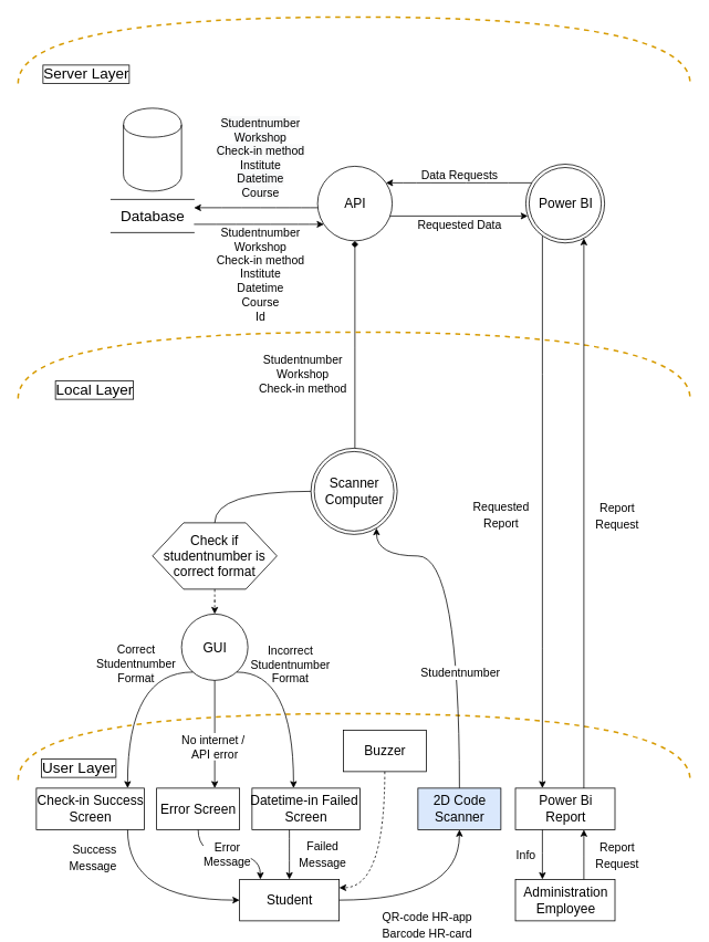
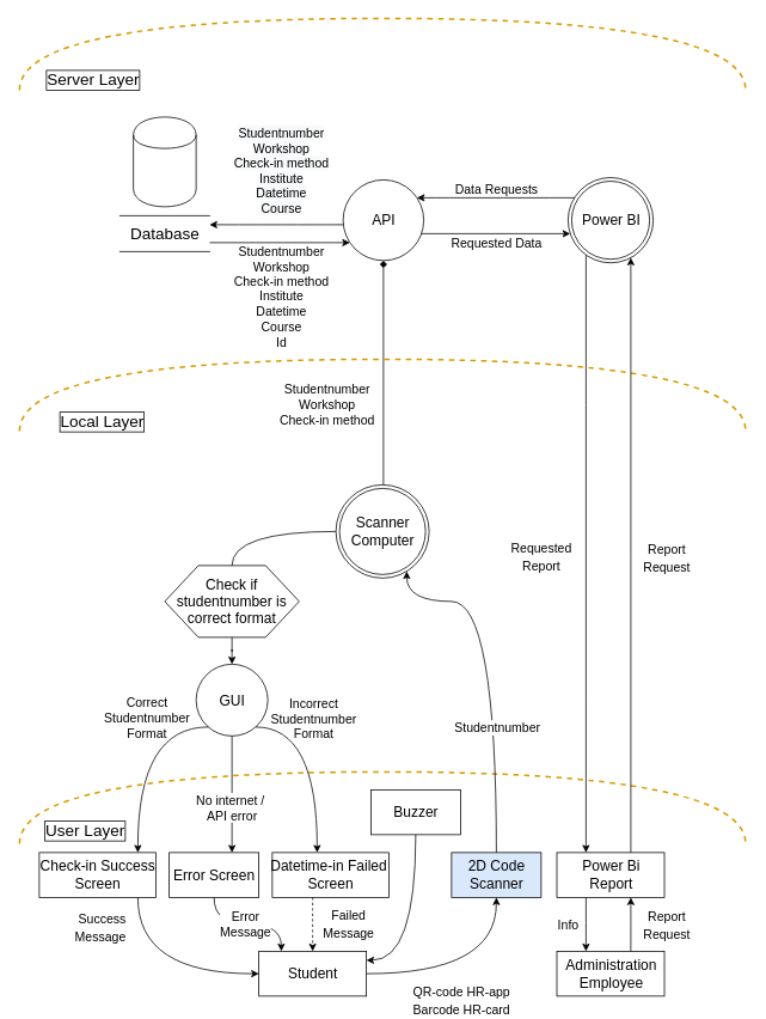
- <mxCell id="5" style="edgeStyle=orthogonalEdgeStyle;rounded=0;orthogonalLoop=1;jettySize=auto;html=1;fontSize=16;curved=1;startArrow=none;dashed=1;" parent="1" source="33" target="28" edge="1"><mxGeometry relative="1" as="geometry" /></mxCell>
+ <mxCell id="5" style="edgeStyle=orthogonalEdgeStyle;rounded=0;orthogonalLoop=1;jettySize=auto;html=1;fontSize=16;curved=1;startArrow=none;" parent="1" source="33" target="28" edge="1"><mxGeometry relative="1" as="geometry" /></mxCell>
- <mxCell id="45" style="edgeStyle=orthogonalEdgeStyle;curved=1;rounded=0;orthogonalLoop=1;jettySize=auto;html=1;labelBackgroundColor=default;fontSize=14;dashed=1;" edge="1" parent="1" source="46" target="32"><mxGeometry relative="1" as="geometry"><Array as="points"><mxPoint x="463" y="1070" /></Array></mxGeometry></mxCell>
+ <mxCell id="45" style="edgeStyle=orthogonalEdgeStyle;curved=1;rounded=0;orthogonalLoop=1;jettySize=auto;html=1;labelBackgroundColor=default;fontSize=14;" edge="1" parent="1" source="46" target="32"><mxGeometry relative="1" as="geometry"><Array as="points"><mxPoint x="463" y="1070" /></Array></mxGeometry></mxCell>
- <mxCell id="29" value="&lt;font style=&quot;font-size: 14px&quot;&gt;Failed&lt;br&gt;Message&lt;/font&gt;" style="edgeStyle=orthogonalEdgeStyle;curved=1;rounded=0;orthogonalLoop=1;jettySize=auto;html=1;fontSize=16;labelBackgroundColor=none;" parent="1" source="30" target="32" edge="1"><mxGeometry y="40" relative="1" as="geometry"><Array as="points"><mxPoint x="348" y="1020" /><mxPoint x="348" y="1020" /></Array><mxPoint y="-1" as="offset" /></mxGeometry></mxCell>
+ <mxCell id="29" value="&lt;font style=&quot;font-size: 14px&quot;&gt;Failed&lt;br&gt;Message&lt;/font&gt;" style="edgeStyle=orthogonalEdgeStyle;curved=1;rounded=0;orthogonalLoop=1;jettySize=auto;html=1;fontSize=16;labelBackgroundColor=none;dashed=1;" parent="1" source="30" target="32" edge="1"><mxGeometry y="40" relative="1" as="geometry"><Array as="points"><mxPoint x="348" y="1020" /><mxPoint x="348" y="1020" /></Array><mxPoint y="-1" as="offset" /></mxGeometry></mxCell>
